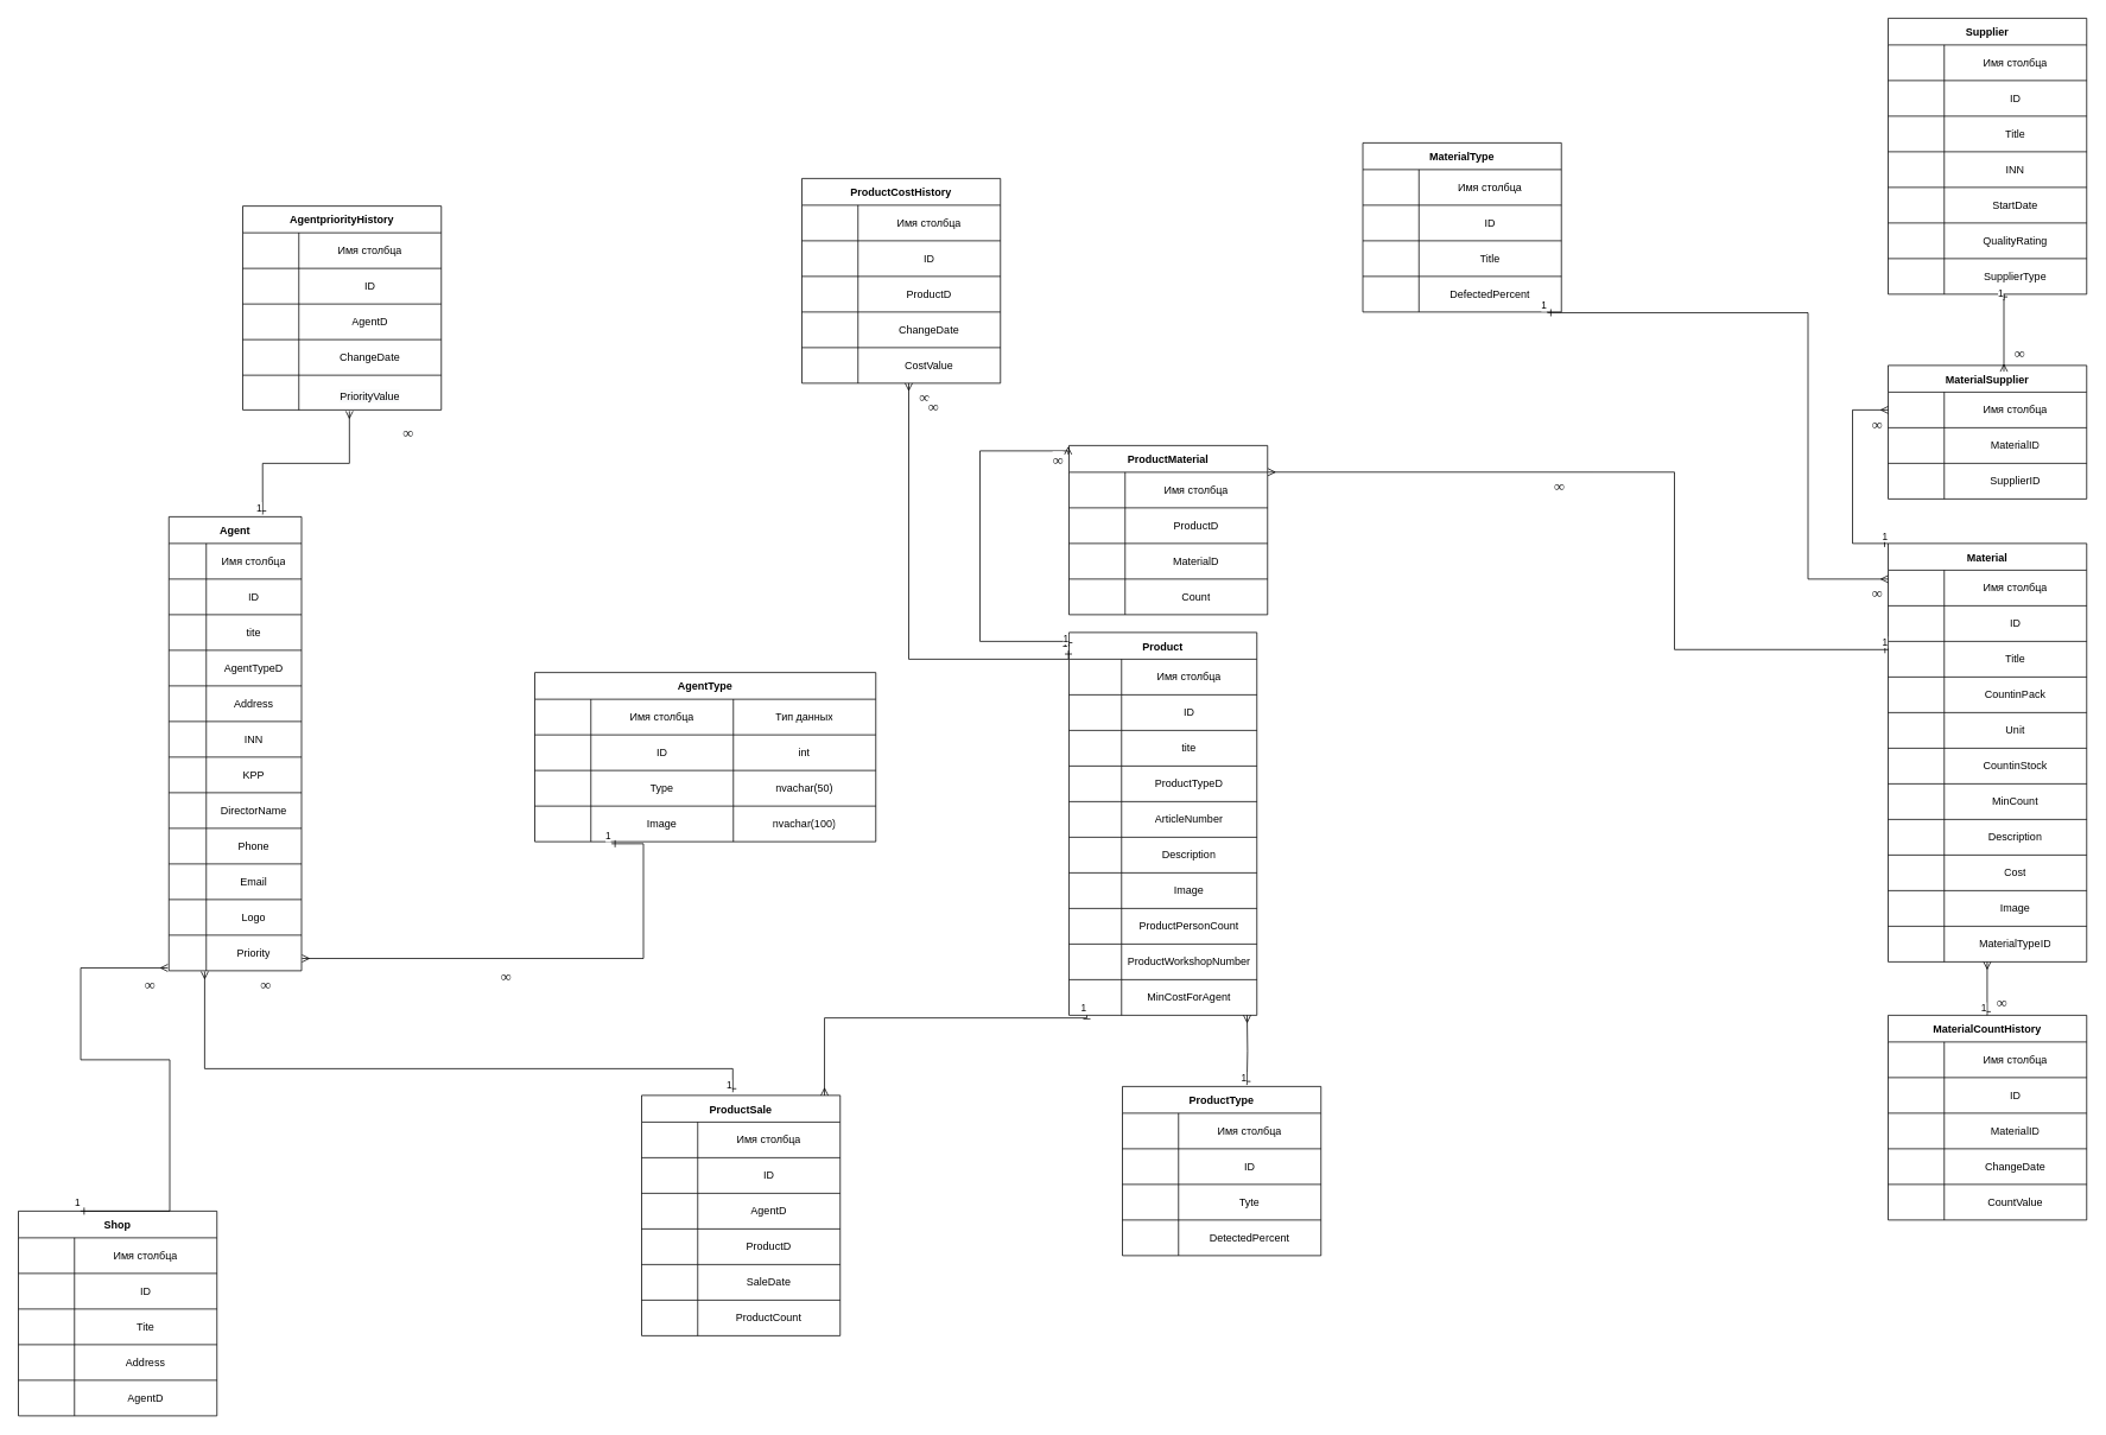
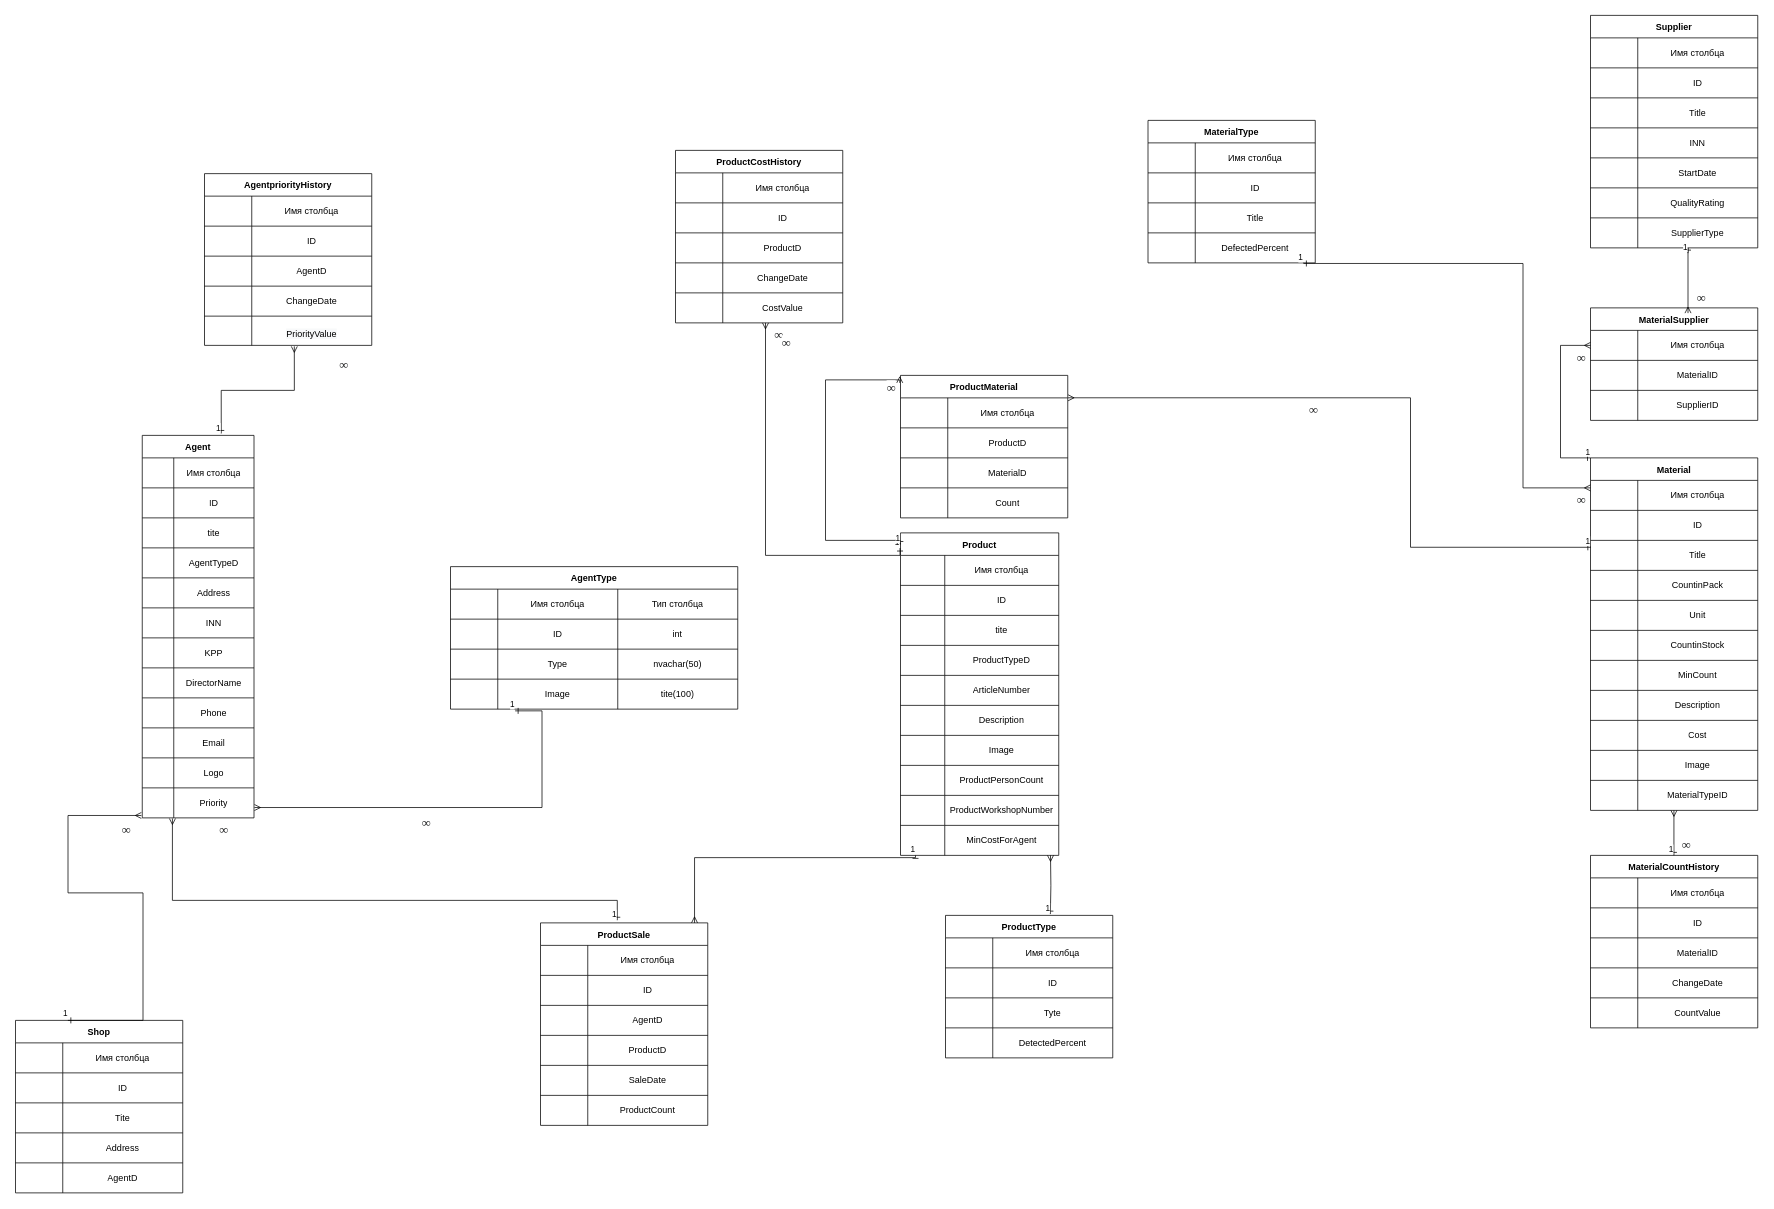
- <mxCell id="59" value="Тип данных" style="shape=partialRectangle;html=1;whiteSpace=wrap;connectable=0;fillColor=none;top=0;left=0;bottom=0;right=0;overflow=hidden;" parent="56" vertex="1"><mxGeometry x="223" width="160" height="40" as="geometry"><mxRectangle width="160" height="40" as="alternateBounds" /></mxGeometry></mxCell>
+ <mxCell id="59" value="Тип столбца" style="shape=partialRectangle;html=1;whiteSpace=wrap;connectable=0;fillColor=none;top=0;left=0;bottom=0;right=0;overflow=hidden;" parent="56" vertex="1"><mxGeometry x="223" width="160" height="40" as="geometry"><mxRectangle width="160" height="40" as="alternateBounds" /></mxGeometry></mxCell>
- <mxCell id="71" value="nvachar(100)" style="shape=partialRectangle;html=1;whiteSpace=wrap;connectable=0;fillColor=none;top=0;left=0;bottom=0;right=0;overflow=hidden;" parent="68" vertex="1"><mxGeometry x="223" width="160" height="40" as="geometry"><mxRectangle width="160" height="40" as="alternateBounds" /></mxGeometry></mxCell>
+ <mxCell id="71" value="tite(100)" style="shape=partialRectangle;html=1;whiteSpace=wrap;connectable=0;fillColor=none;top=0;left=0;bottom=0;right=0;overflow=hidden;" parent="68" vertex="1"><mxGeometry x="223" width="160" height="40" as="geometry"><mxRectangle width="160" height="40" as="alternateBounds" /></mxGeometry></mxCell>
